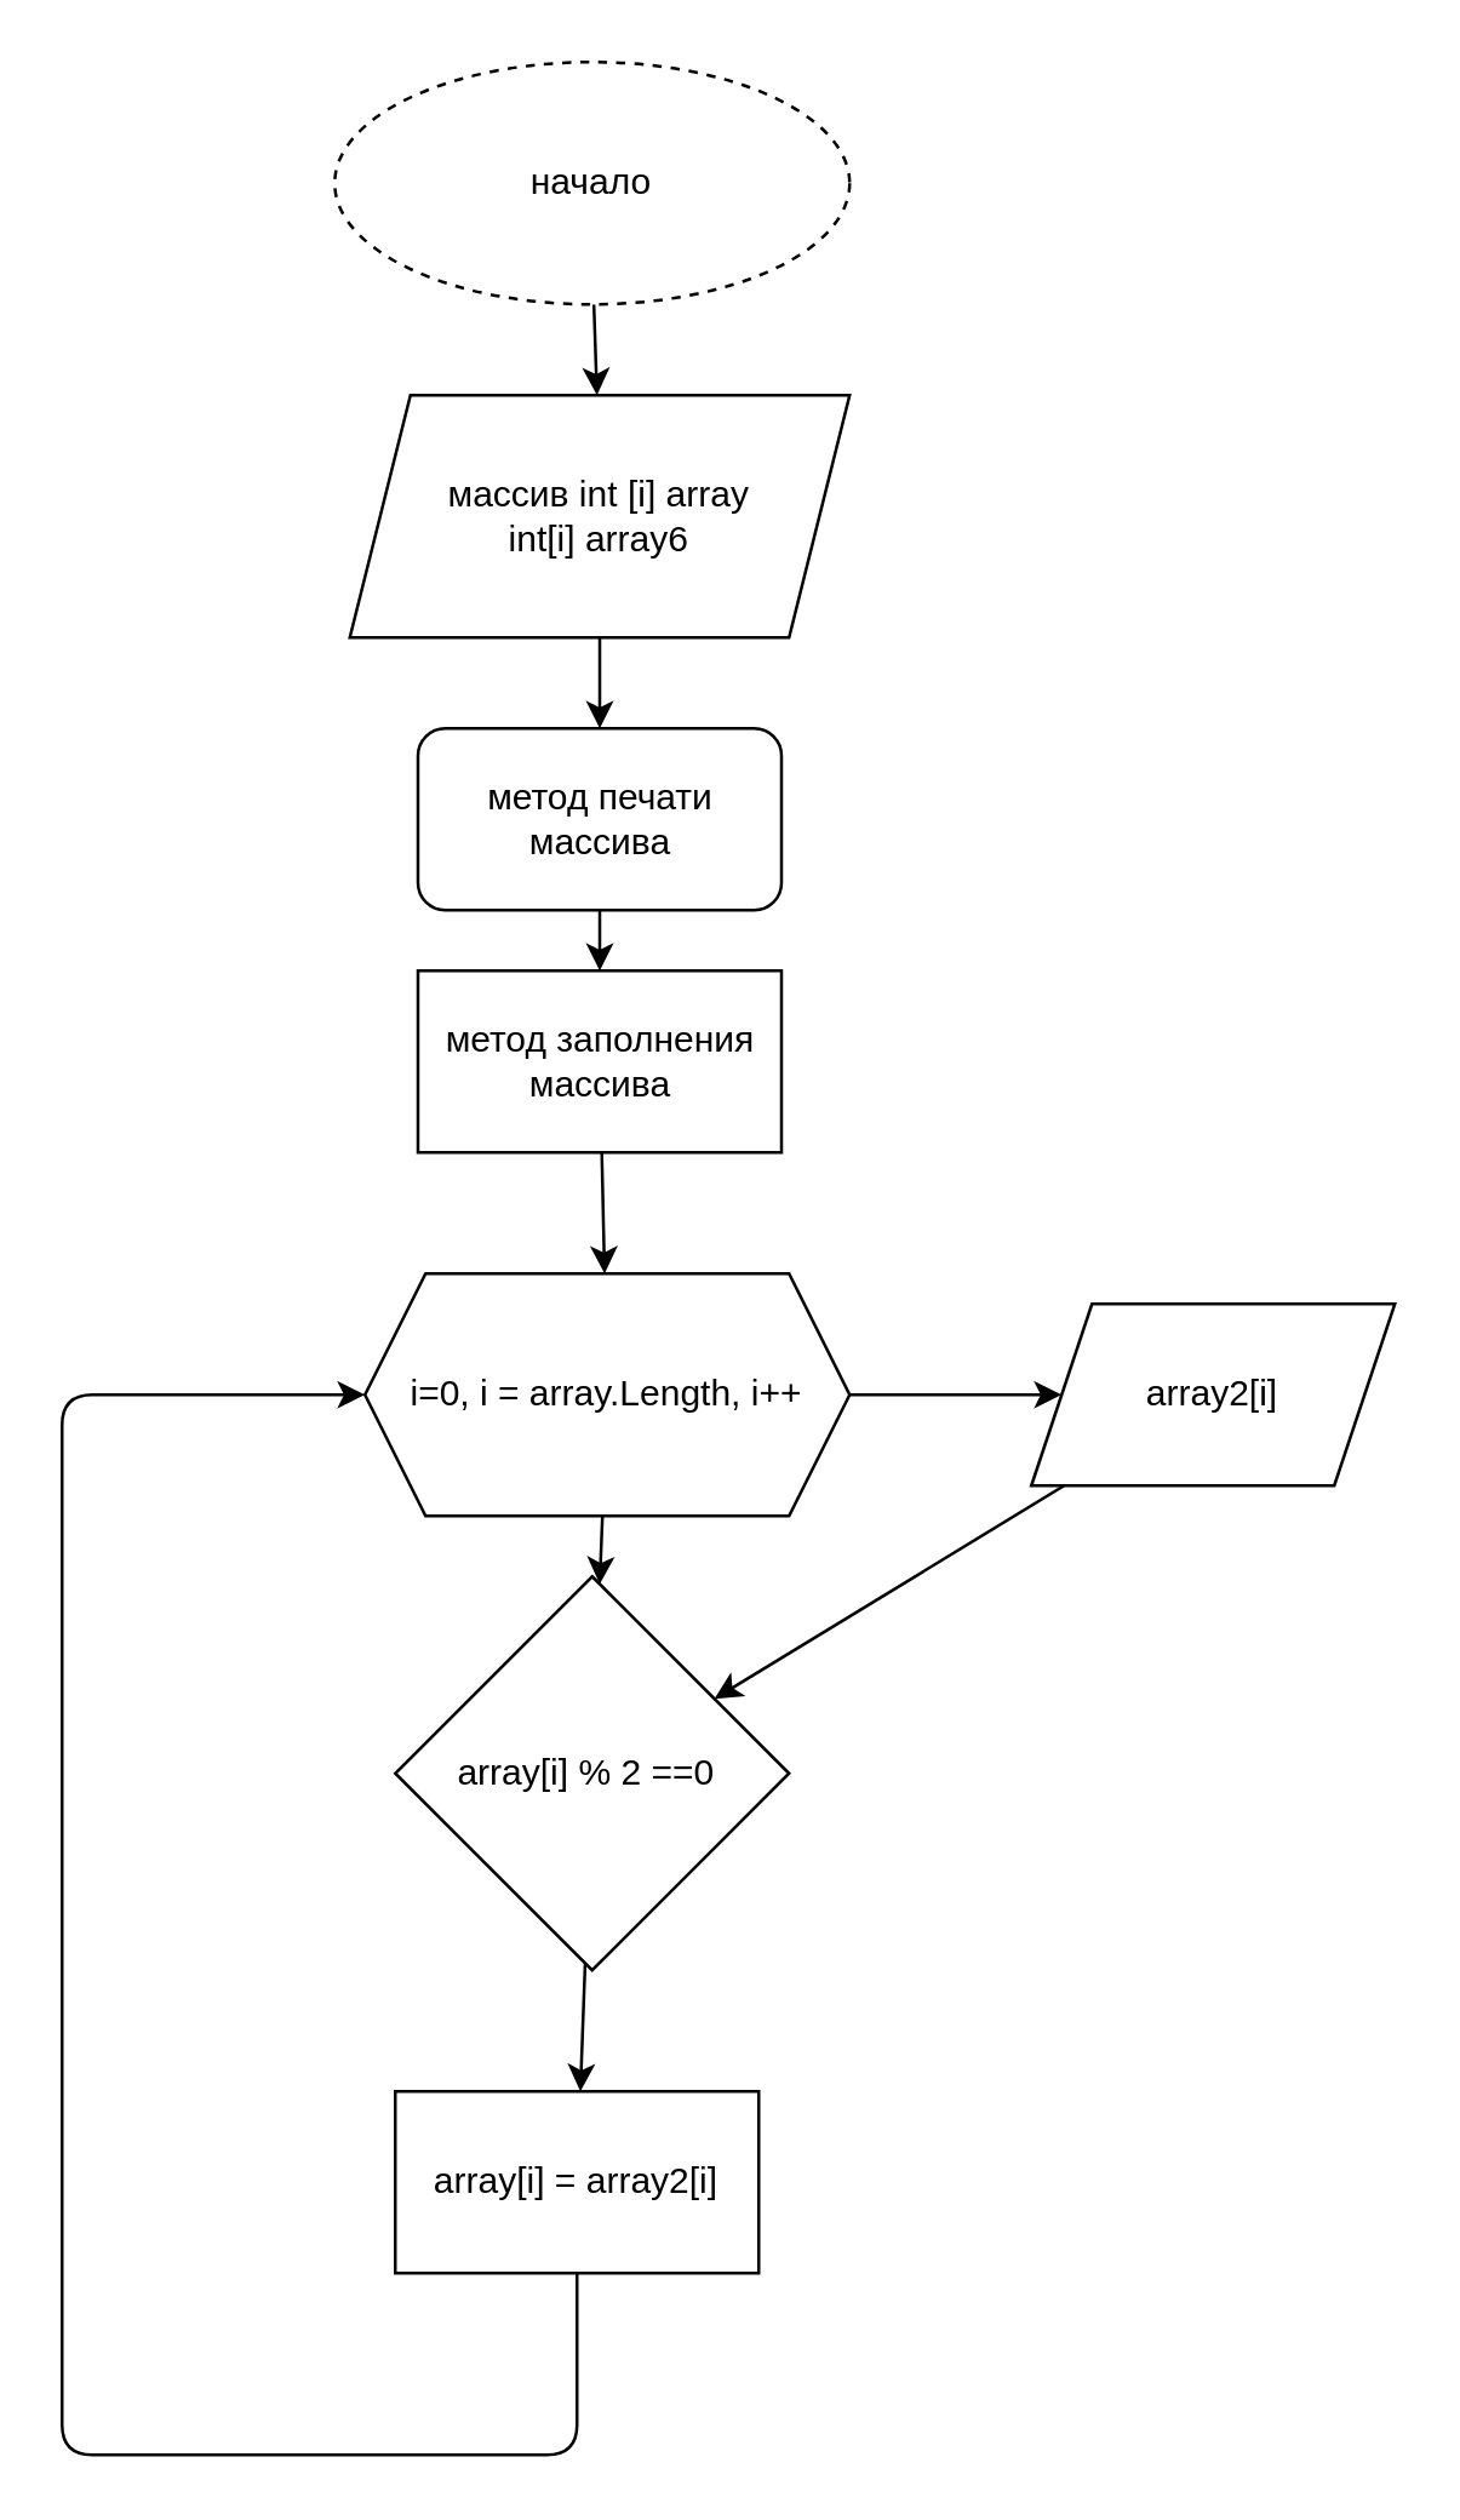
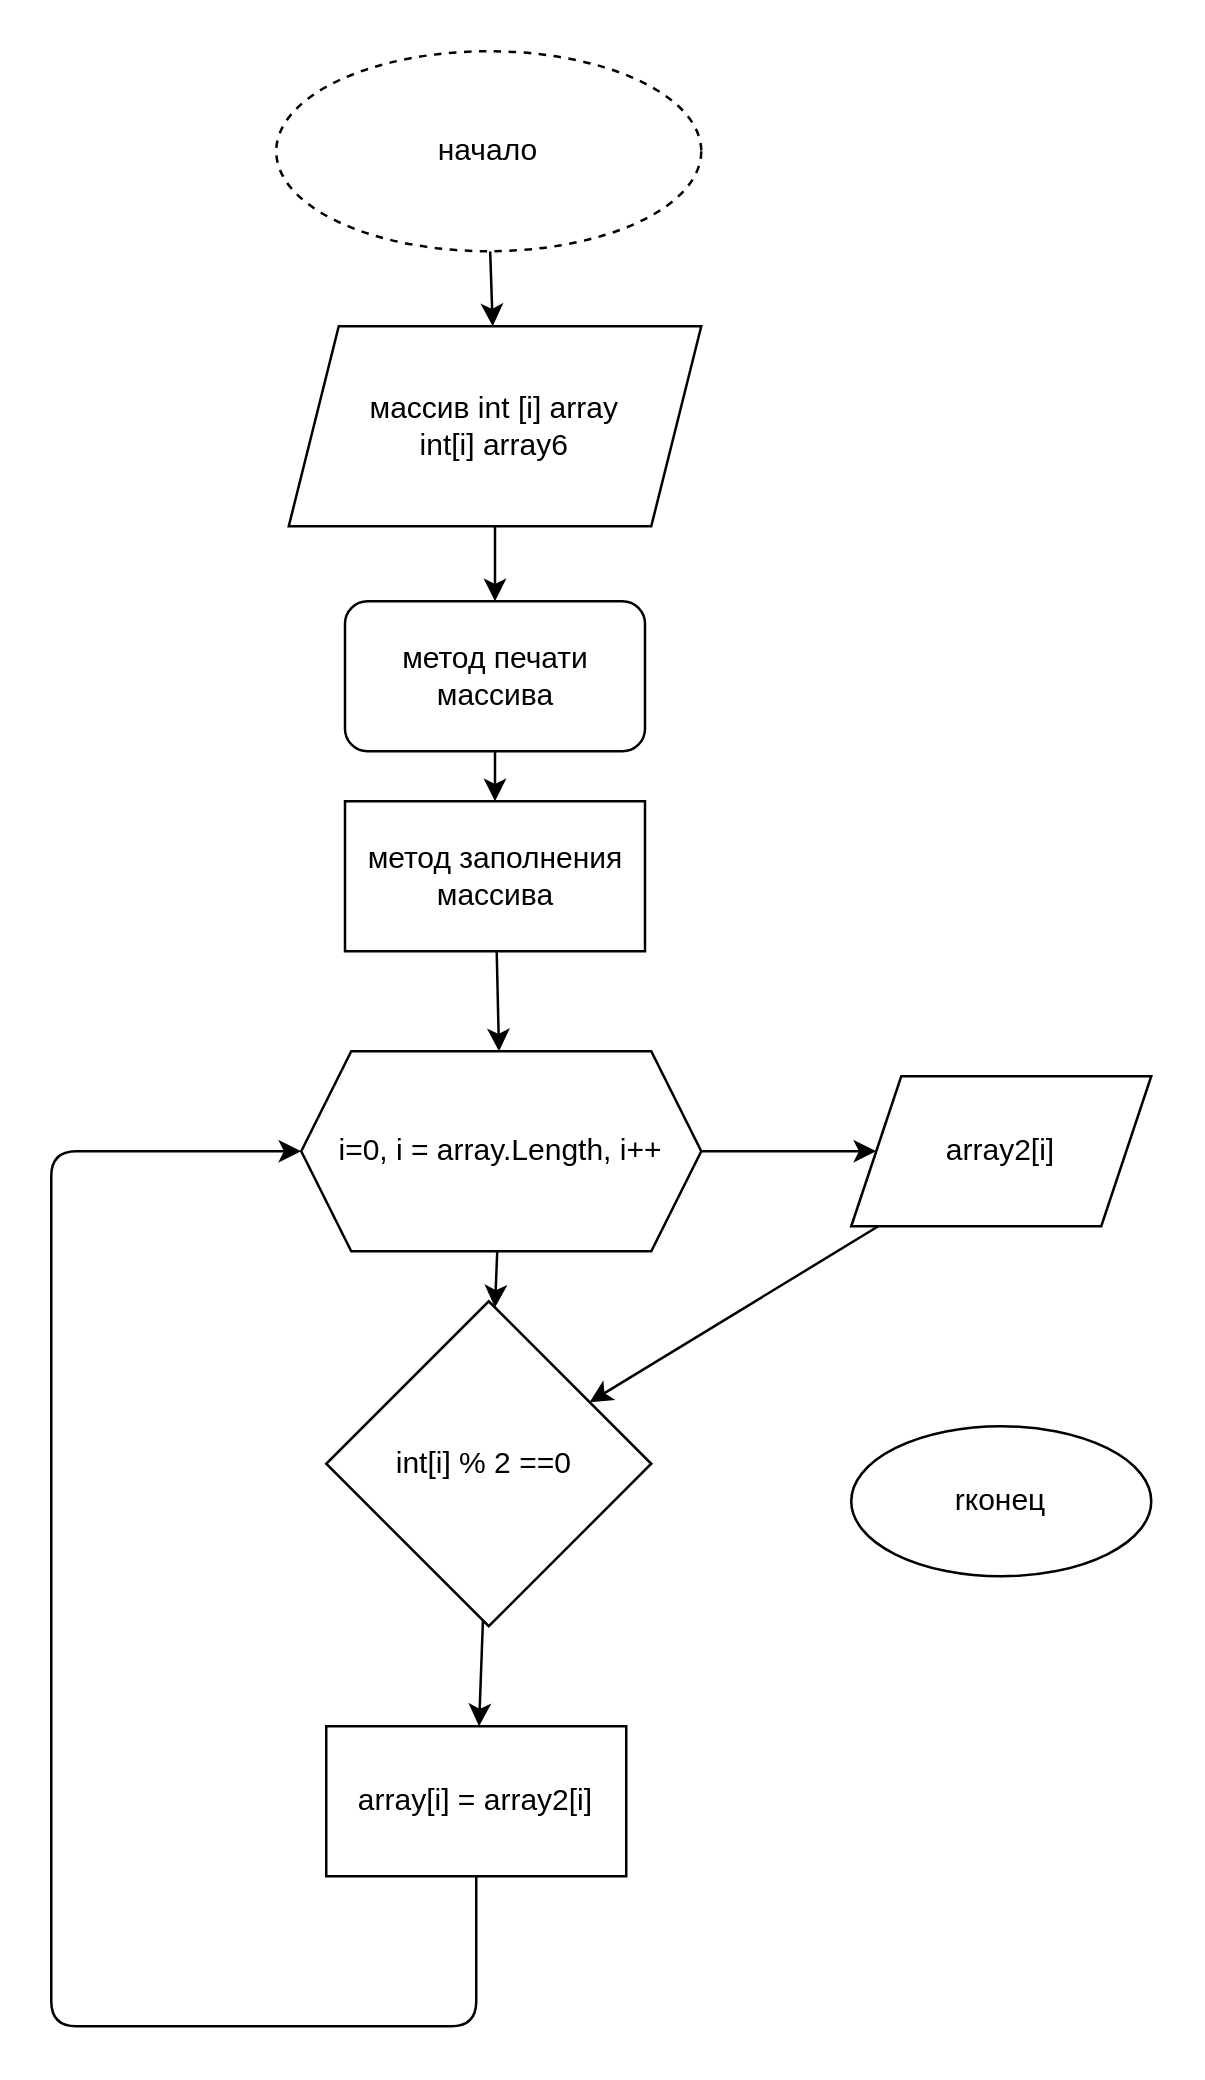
- <mxCell id="14" value="array[i] % 2 ==0&amp;nbsp;" style="rhombus;whiteSpace=wrap;html=1;" vertex="1" parent="1"><mxGeometry x="130" y="520" width="130" height="130" as="geometry" /></mxCell>
+ <mxCell id="14" value="int[i] % 2 ==0&amp;nbsp;" style="rhombus;whiteSpace=wrap;html=1;" vertex="1" parent="1"><mxGeometry x="130" y="520" width="130" height="130" as="geometry" /></mxCell>
+ <mxCell id="19" value="rконец" style="ellipse;whiteSpace=wrap;html=1;" vertex="1" parent="1"><mxGeometry x="340" y="570" width="120" height="60" as="geometry" /></mxCell>
